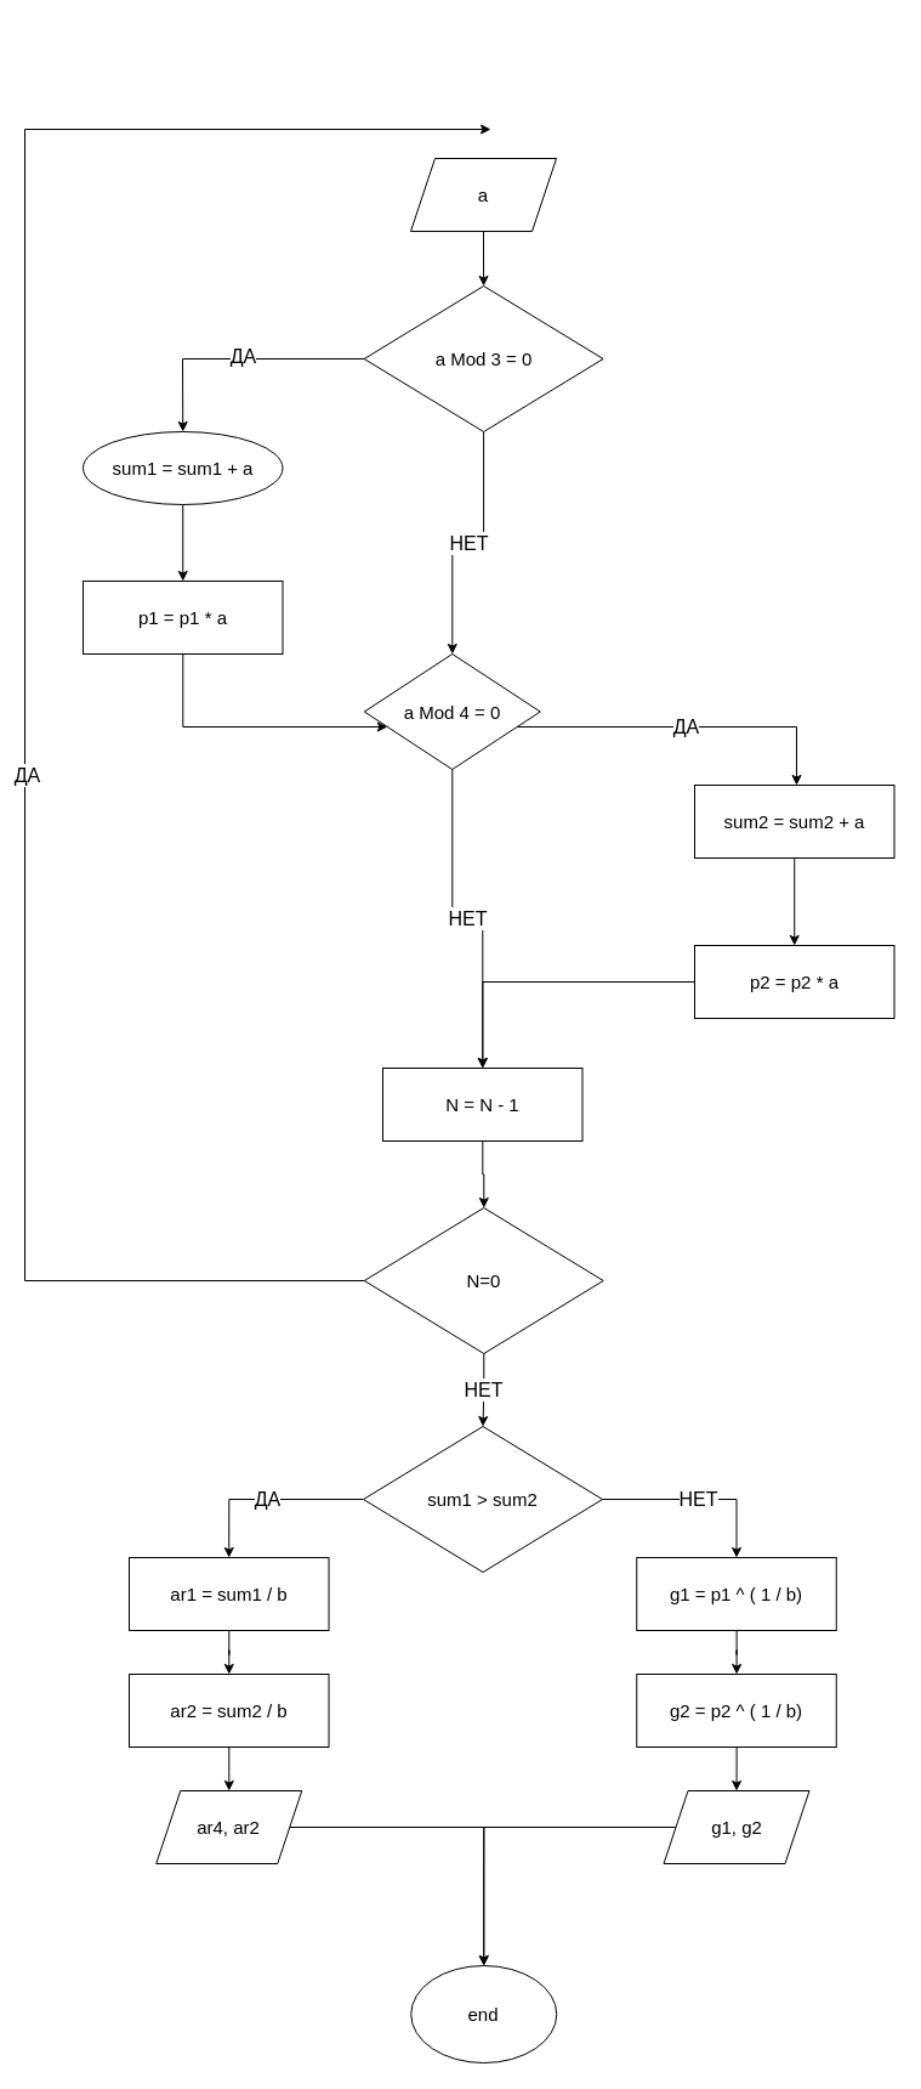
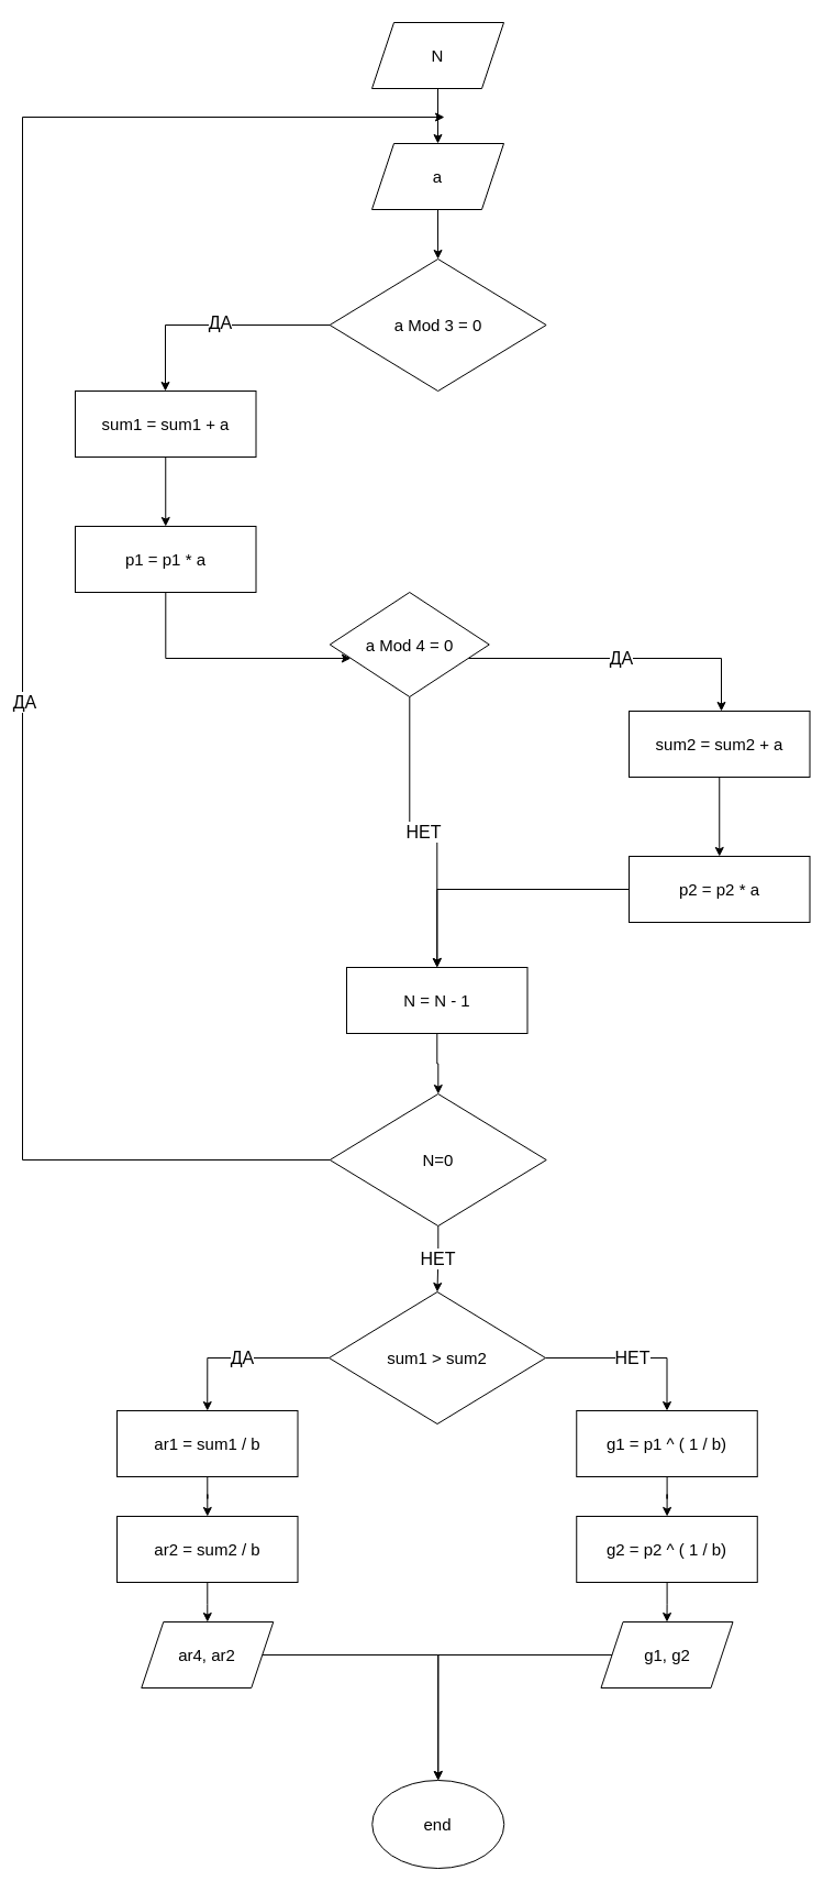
+ <mxCell id="3" value="N" style="shape=parallelogram;perimeter=parallelogramPerimeter;whiteSpace=wrap;html=1;fixedSize=1;fontSize=15;" parent="1" vertex="1"><mxGeometry x="338" y="20" width="120" height="60" as="geometry" /></mxCell>
+ <mxCell id="2" style="edgeStyle=orthogonalEdgeStyle;rounded=0;orthogonalLoop=1;jettySize=auto;html=1;fontSize=15;entryX=0.5;entryY=0;entryDx=0;entryDy=0;" parent="1" source="3" target="29" edge="1"><mxGeometry relative="1" as="geometry"><mxPoint x="398" y="142" as="targetPoint" /></mxGeometry></mxCell>
- <mxCell id="12" value="sum1 = sum1 + a" style="ellipse;whiteSpace=wrap;html=1;fontSize=15;" vertex="1" parent="1"><mxGeometry x="68" y="355" width="164.5" height="60" as="geometry" /></mxCell>
+ <mxCell id="12" value="sum1 = sum1 + a" style="rounded=0;whiteSpace=wrap;html=1;fontSize=15;" vertex="1" parent="1"><mxGeometry x="68" y="355" width="164.5" height="60" as="geometry" /></mxCell>
- <mxCell id="30" value="НЕТ" style="edgeStyle=orthogonalEdgeStyle;rounded=0;orthogonalLoop=1;jettySize=auto;html=1;fontSize=16;" edge="1" parent="1" source="31" target="36"><mxGeometry relative="1" as="geometry" /></mxCell>
